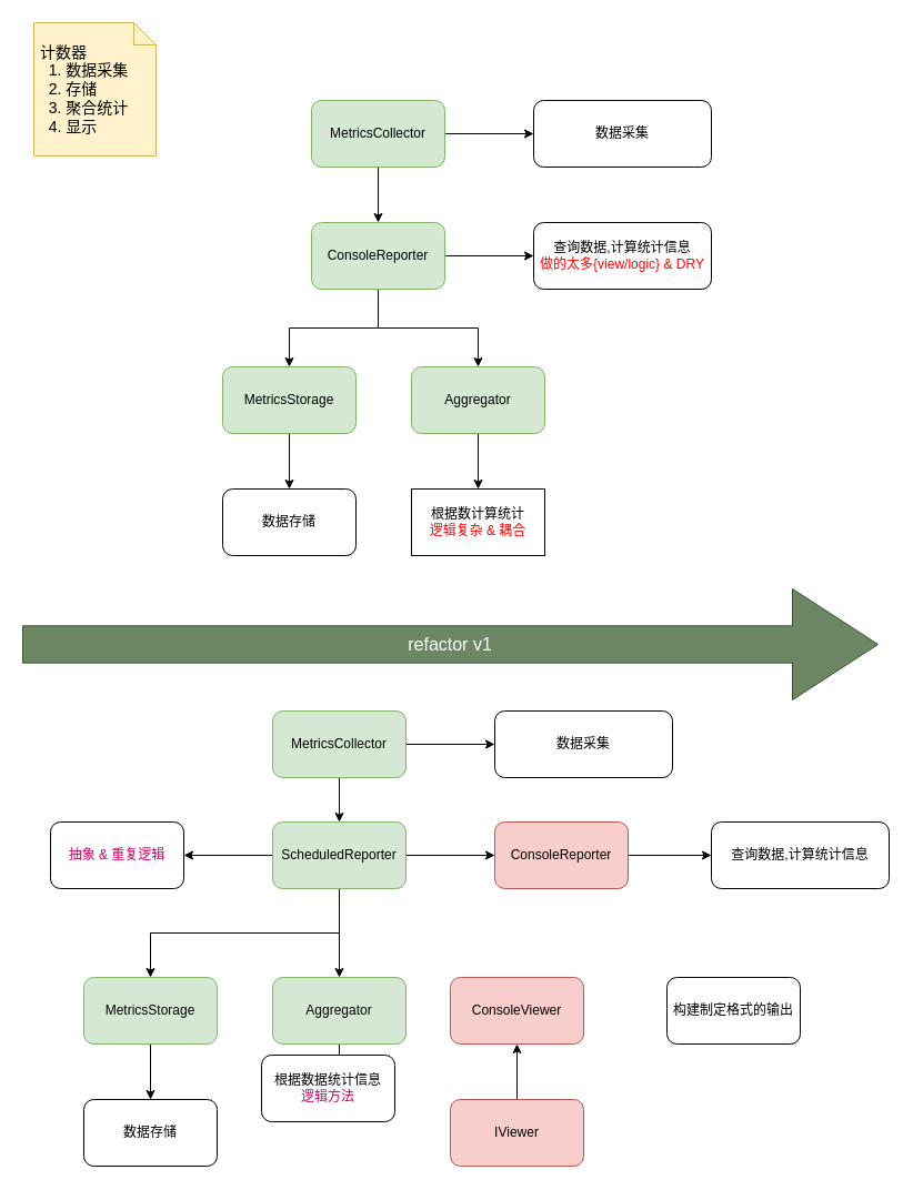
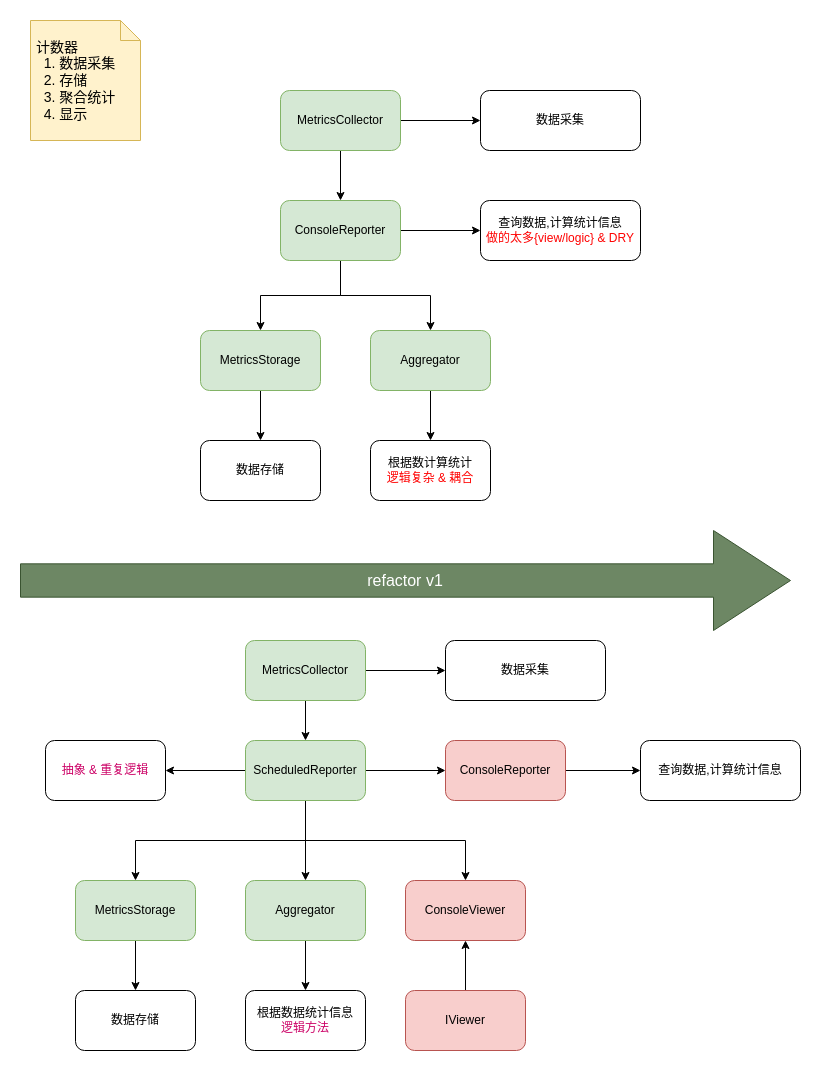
- <mxCell id="13" value="根据数计算统计&lt;br&gt;&lt;font color=&quot;#ff0000&quot;&gt;逻辑复杂 &amp;amp; 耦合&lt;/font&gt;" style="whiteSpace=wrap;html=1;strokeWidth=1;rounded=0;" vertex="1" parent="1"><mxGeometry x="370" y="440" width="120" height="60" as="geometry" /></mxCell>
+ <mxCell id="13" value="根据数计算统计&lt;br&gt;&lt;font color=&quot;#ff0000&quot;&gt;逻辑复杂 &amp;amp; 耦合&lt;/font&gt;" style="rounded=1;whiteSpace=wrap;html=1;strokeWidth=1;" vertex="1" parent="1"><mxGeometry x="370" y="440" width="120" height="60" as="geometry" /></mxCell>
+ <mxCell id="31" style="edgeStyle=orthogonalEdgeStyle;rounded=0;orthogonalLoop=1;jettySize=auto;html=1;exitX=0.5;exitY=1;exitDx=0;exitDy=0;" edge="1" parent="1" source="41" target="35"><mxGeometry relative="1" as="geometry" /></mxCell>
- <mxCell id="38" value="构建制定格式的输出" style="rounded=1;whiteSpace=wrap;html=1;strokeWidth=1;" vertex="1" parent="1"><mxGeometry x="600" y="880" width="120" height="60" as="geometry" /></mxCell>
- <mxCell id="28" value="根据数据统计信息&lt;br&gt;&lt;font color=&quot;#cc0066&quot;&gt;逻辑方法&lt;/font&gt;" style="rounded=1;whiteSpace=wrap;html=1;strokeWidth=1;" vertex="1" parent="1"><mxGeometry x="235" y="950" width="120" height="60" as="geometry" /></mxCell>
+ <mxCell id="28" value="根据数据统计信息&lt;br&gt;&lt;font color=&quot;#cc0066&quot;&gt;逻辑方法&lt;/font&gt;" style="rounded=1;whiteSpace=wrap;html=1;strokeWidth=1;" vertex="1" parent="1"><mxGeometry x="245" y="990" width="120" height="60" as="geometry" /></mxCell>
